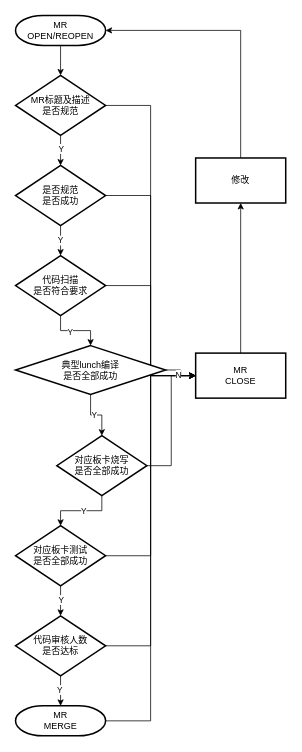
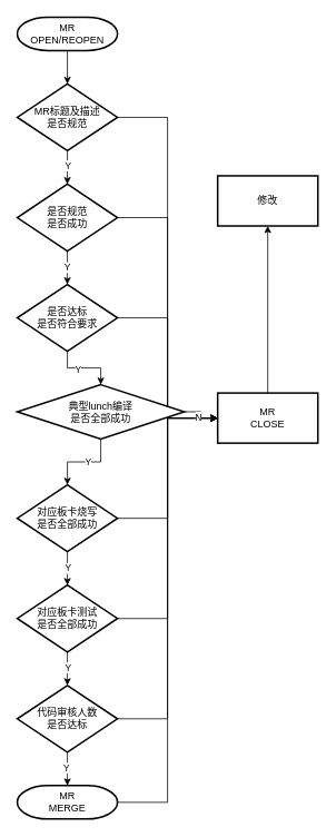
- <mxCell id="37" value="" style="edgeStyle=orthogonalEdgeStyle;rounded=0;orthogonalLoop=1;jettySize=auto;html=1;entryX=1;entryY=0.5;entryDx=0;entryDy=0;entryPerimeter=0;exitX=0.5;exitY=0;exitDx=0;exitDy=0;" edge="1" parent="1" source="38" target="3"><mxGeometry relative="1" as="geometry"><mxPoint x="280" y="220" as="targetPoint" /><Array as="points"><mxPoint x="320" y="40" /></Array></mxGeometry></mxCell>
- <mxCell id="15" value="代码扫描&lt;div&gt;是否符合要求&lt;/div&gt;" style="rhombus;whiteSpace=wrap;html=1;strokeWidth=2;" vertex="1" parent="1"><mxGeometry x="20" y="340" width="120" height="80" as="geometry" /></mxCell>
+ <mxCell id="15" value="是否达标&lt;div&gt;是否符合要求&lt;/div&gt;" style="rhombus;whiteSpace=wrap;html=1;strokeWidth=2;" vertex="1" parent="1"><mxGeometry x="20" y="340" width="120" height="80" as="geometry" /></mxCell>
- <mxCell id="23" value="对应板卡&lt;span style=&quot;background-color: initial;&quot;&gt;烧写&lt;/span&gt;&lt;div&gt;&lt;span style=&quot;background-color: initial;&quot;&gt;是否全部成功&lt;/span&gt;&lt;/div&gt;" style="rhombus;whiteSpace=wrap;html=1;strokeWidth=2;" vertex="1" parent="1"><mxGeometry x="75" y="580" width="120" height="80" as="geometry" /></mxCell>
+ <mxCell id="23" value="对应板卡&lt;span style=&quot;background-color: initial;&quot;&gt;烧写&lt;/span&gt;&lt;div&gt;&lt;span style=&quot;background-color: initial;&quot;&gt;是否全部成功&lt;/span&gt;&lt;/div&gt;" style="rhombus;whiteSpace=wrap;html=1;strokeWidth=2;" vertex="1" parent="1"><mxGeometry x="20" y="580" width="120" height="80" as="geometry" /></mxCell>
